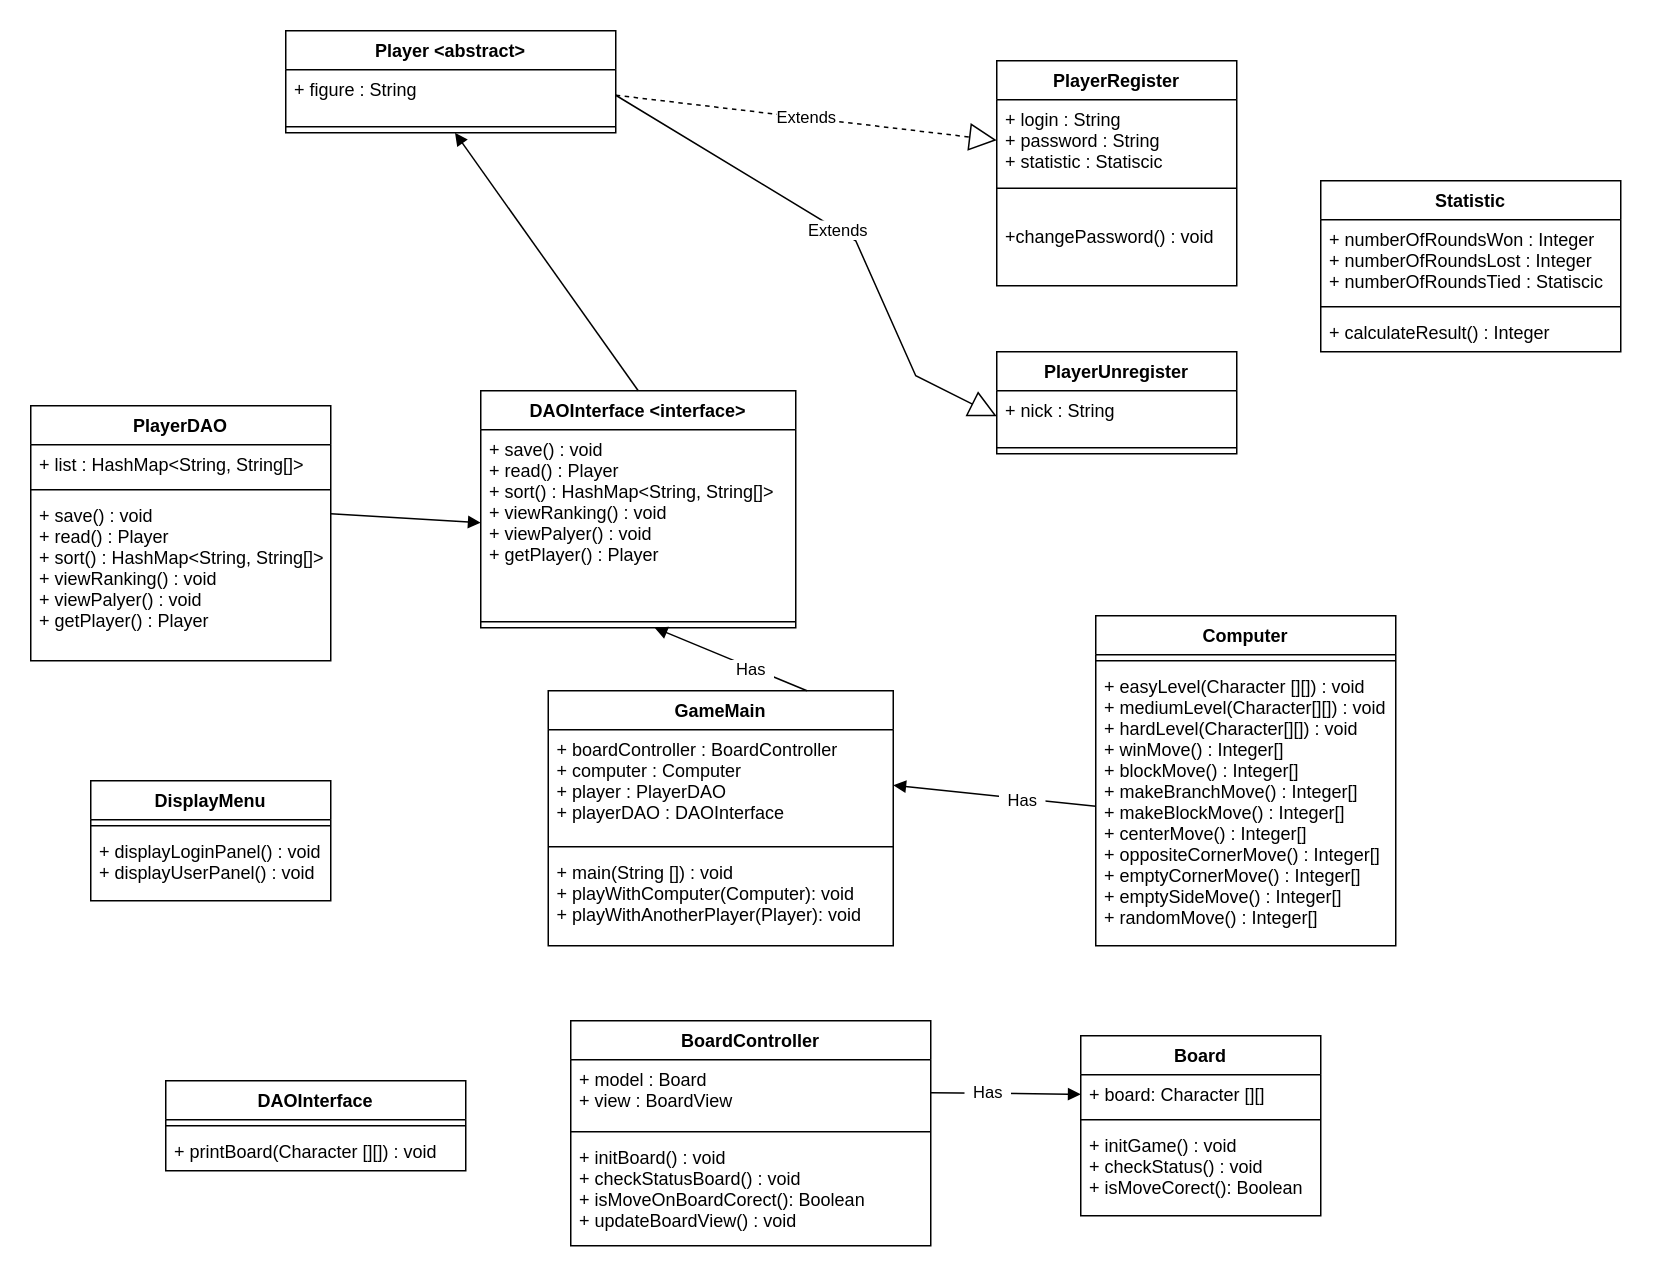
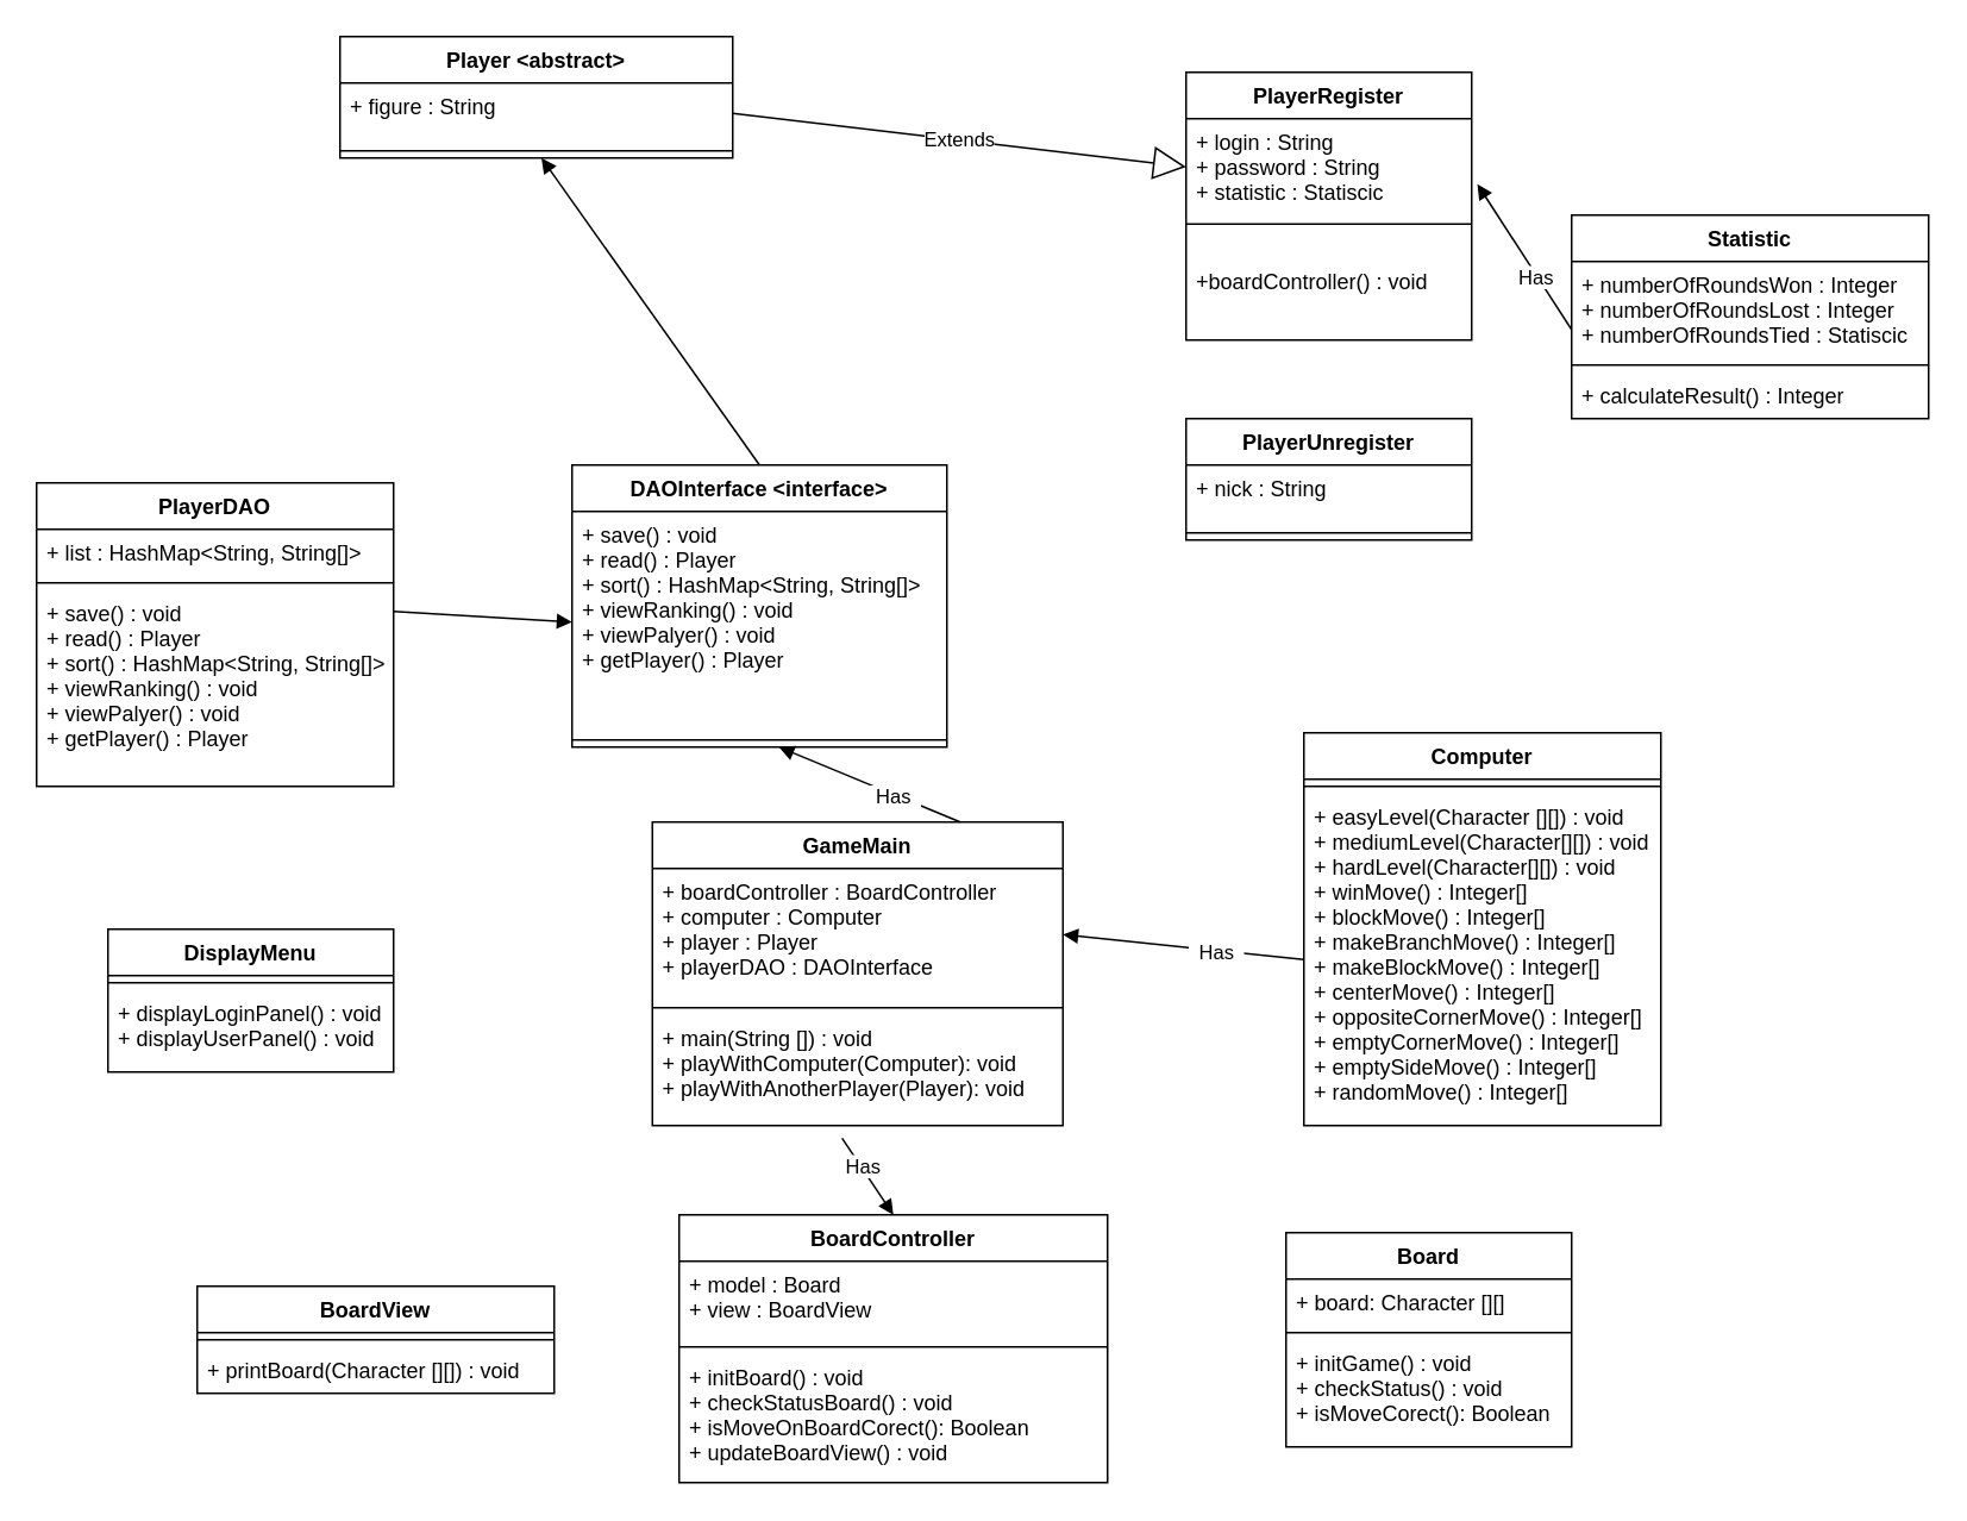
- <mxCell id="25" value="Extends" style="endArrow=block;endSize=16;endFill=0;html=1;rounded=0;exitX=1;exitY=0.5;exitDx=0;exitDy=0;entryX=0;entryY=0.5;entryDx=0;entryDy=0;dashed=1;" parent="1" source="3" target="19" edge="1"><mxGeometry width="160" relative="1" as="geometry"><mxPoint x="580" y="120" as="sourcePoint" /><mxPoint x="660" y="120" as="targetPoint" /></mxGeometry></mxCell>
+ <mxCell id="25" value="Extends" style="endArrow=block;endSize=16;endFill=0;html=1;rounded=0;exitX=1;exitY=0.5;exitDx=0;exitDy=0;entryX=0;entryY=0.5;entryDx=0;entryDy=0;" parent="1" source="3" target="19" edge="1"><mxGeometry width="160" relative="1" as="geometry"><mxPoint x="580" y="120" as="sourcePoint" /><mxPoint x="660" y="120" as="targetPoint" /></mxGeometry></mxCell>
+ <mxCell id="9" value="" style="html=1;verticalAlign=bottom;endArrow=block;rounded=0;exitX=0;exitY=0.707;exitDx=0;exitDy=0;exitPerimeter=0;entryX=1.02;entryY=0.679;entryDx=0;entryDy=0;entryPerimeter=0;" parent="1" source="6" target="19" edge="1"><mxGeometry width="80" relative="1" as="geometry"><mxPoint x="830" y="140" as="sourcePoint" /><mxPoint x="780" y="180" as="targetPoint" /></mxGeometry></mxCell>
+ <mxCell id="10" value="&amp;nbsp; Has&amp;nbsp;&amp;nbsp;" style="edgeLabel;html=1;align=center;verticalAlign=middle;resizable=0;points=[];" parent="9" vertex="1" connectable="0"><mxGeometry x="-0.256" y="1" relative="1" as="geometry"><mxPoint as="offset" /></mxGeometry></mxCell>
- <mxCell id="26" value="Extends" style="endArrow=block;endSize=16;endFill=0;html=1;rounded=0;entryX=0;entryY=0.5;entryDx=0;entryDy=0;exitX=1;exitY=0.5;exitDx=0;exitDy=0;" parent="1" source="3" target="23" edge="1"><mxGeometry width="160" relative="1" as="geometry"><mxPoint x="590" y="180" as="sourcePoint" /><mxPoint x="820" y="180" as="targetPoint" /><Array as="points"><mxPoint x="570" y="160" /><mxPoint x="610" y="250" /></Array></mxGeometry></mxCell>
- <mxCell id="21" value="&#10;+changePassword() : void" style="text;strokeColor=none;fillColor=none;align=left;verticalAlign=top;spacingLeft=4;spacingRight=4;overflow=hidden;rotatable=0;points=[[0,0.5],[1,0.5]];portConstraint=eastwest;" parent="18" vertex="1"><mxGeometry y="90" width="160" height="60" as="geometry" /></mxCell>
+ <mxCell id="21" value="&#10;+boardController() : void" style="text;strokeColor=none;fillColor=none;align=left;verticalAlign=top;spacingLeft=4;spacingRight=4;overflow=hidden;rotatable=0;points=[[0,0.5],[1,0.5]];portConstraint=eastwest;" parent="18" vertex="1"><mxGeometry y="90" width="160" height="60" as="geometry" /></mxCell>
- <mxCell id="44" value="+ boardController : BoardController&#10;+ computer : Computer&#10;+ player : PlayerDAO&#10;+ playerDAO : DAOInterface&#10;" style="text;strokeColor=none;fillColor=none;align=left;verticalAlign=top;spacingLeft=4;spacingRight=4;overflow=hidden;rotatable=0;points=[[0,0.5],[1,0.5]];portConstraint=eastwest;" vertex="1" parent="43"><mxGeometry y="26" width="230" height="74" as="geometry" /></mxCell>
+ <mxCell id="44" value="+ boardController : BoardController&#10;+ computer : Computer&#10;+ player : Player&#10;+ playerDAO : DAOInterface&#10;" style="text;strokeColor=none;fillColor=none;align=left;verticalAlign=top;spacingLeft=4;spacingRight=4;overflow=hidden;rotatable=0;points=[[0,0.5],[1,0.5]];portConstraint=eastwest;" vertex="1" parent="43"><mxGeometry y="26" width="230" height="74" as="geometry" /></mxCell>
+ <mxCell id="47" value="" style="html=1;verticalAlign=bottom;endArrow=block;rounded=0;exitX=0.462;exitY=1.115;exitDx=0;exitDy=0;entryX=0.5;entryY=0;entryDx=0;entryDy=0;exitPerimeter=0;" edge="1" parent="1" source="46" target="30"><mxGeometry width="80" relative="1" as="geometry"><mxPoint x="480" y="610" as="sourcePoint" /><mxPoint x="550" y="626" as="targetPoint" /></mxGeometry></mxCell>
+ <mxCell id="48" value="&amp;nbsp; Has&amp;nbsp;&amp;nbsp;" style="edgeLabel;html=1;align=center;verticalAlign=middle;resizable=0;points=[];" vertex="1" connectable="0" parent="47"><mxGeometry x="-0.256" y="1" relative="1" as="geometry"><mxPoint as="offset" /></mxGeometry></mxCell>
- <mxCell id="41" value="" style="html=1;verticalAlign=bottom;endArrow=block;rounded=0;exitX=1;exitY=0.5;exitDx=0;exitDy=0;entryX=0;entryY=0.5;entryDx=0;entryDy=0;" edge="1" parent="1" source="31" target="12"><mxGeometry width="80" relative="1" as="geometry"><mxPoint x="630" y="640" as="sourcePoint" /><mxPoint x="550" y="647" as="targetPoint" /></mxGeometry></mxCell>
- <mxCell id="42" value="&amp;nbsp; Has&amp;nbsp;&amp;nbsp;" style="edgeLabel;html=1;align=center;verticalAlign=middle;resizable=0;points=[];" vertex="1" connectable="0" parent="41"><mxGeometry x="-0.256" y="1" relative="1" as="geometry"><mxPoint as="offset" /></mxGeometry></mxCell>
- <mxCell id="38" value="DAOInterface" style="swimlane;fontStyle=1;align=center;verticalAlign=top;childLayout=stackLayout;horizontal=1;startSize=26;horizontalStack=0;resizeParent=1;resizeParentMax=0;resizeLast=0;collapsible=1;marginBottom=0;" vertex="1" parent="1"><mxGeometry x="110" y="720" width="200" height="60" as="geometry" /></mxCell>
+ <mxCell id="38" value="BoardView" style="swimlane;fontStyle=1;align=center;verticalAlign=top;childLayout=stackLayout;horizontal=1;startSize=26;horizontalStack=0;resizeParent=1;resizeParentMax=0;resizeLast=0;collapsible=1;marginBottom=0;" vertex="1" parent="1"><mxGeometry x="110" y="720" width="200" height="60" as="geometry" /></mxCell>
